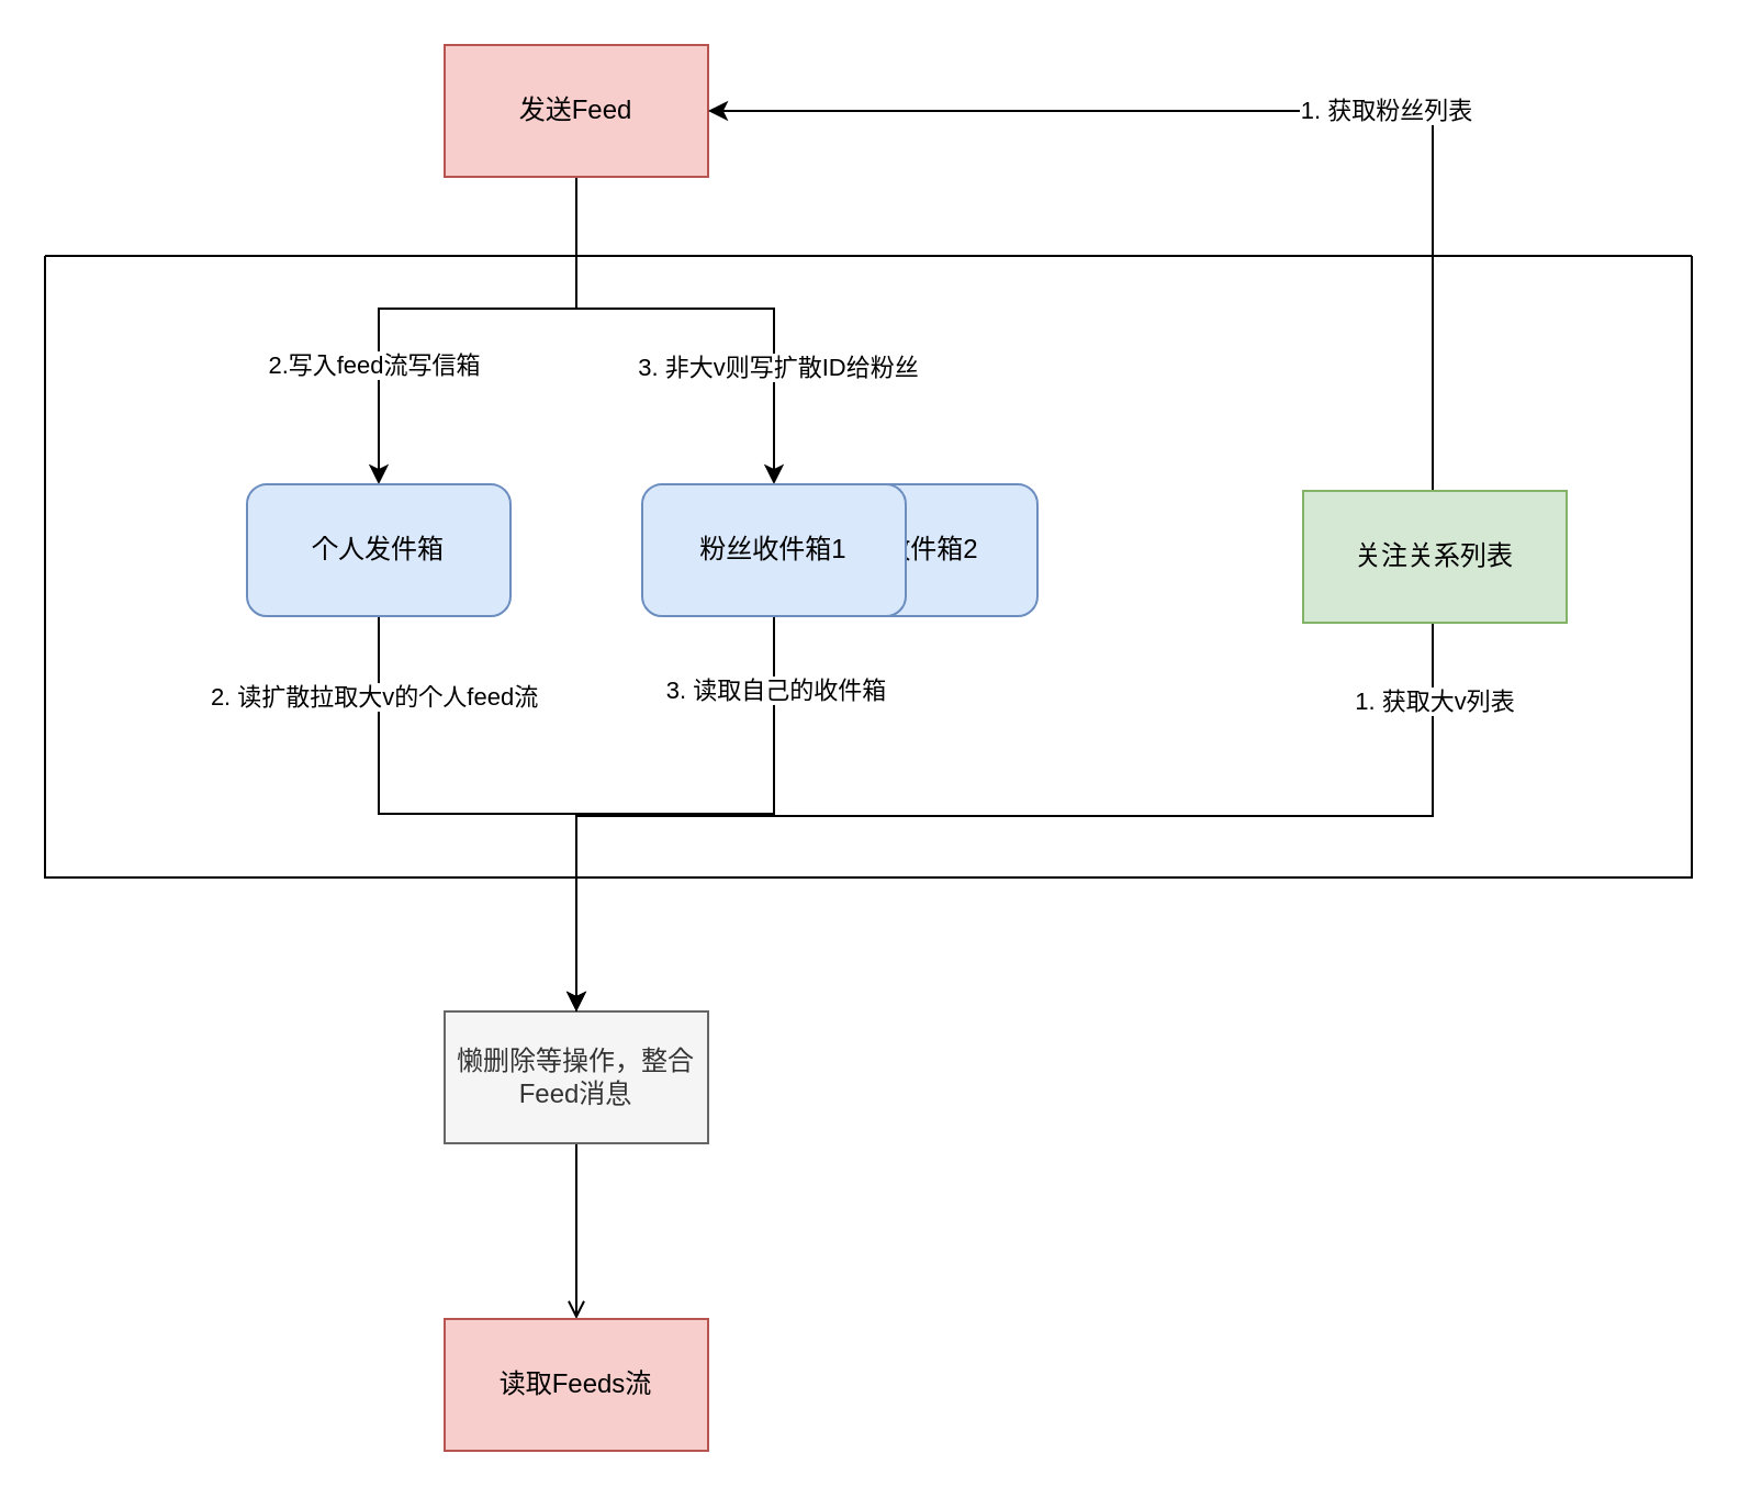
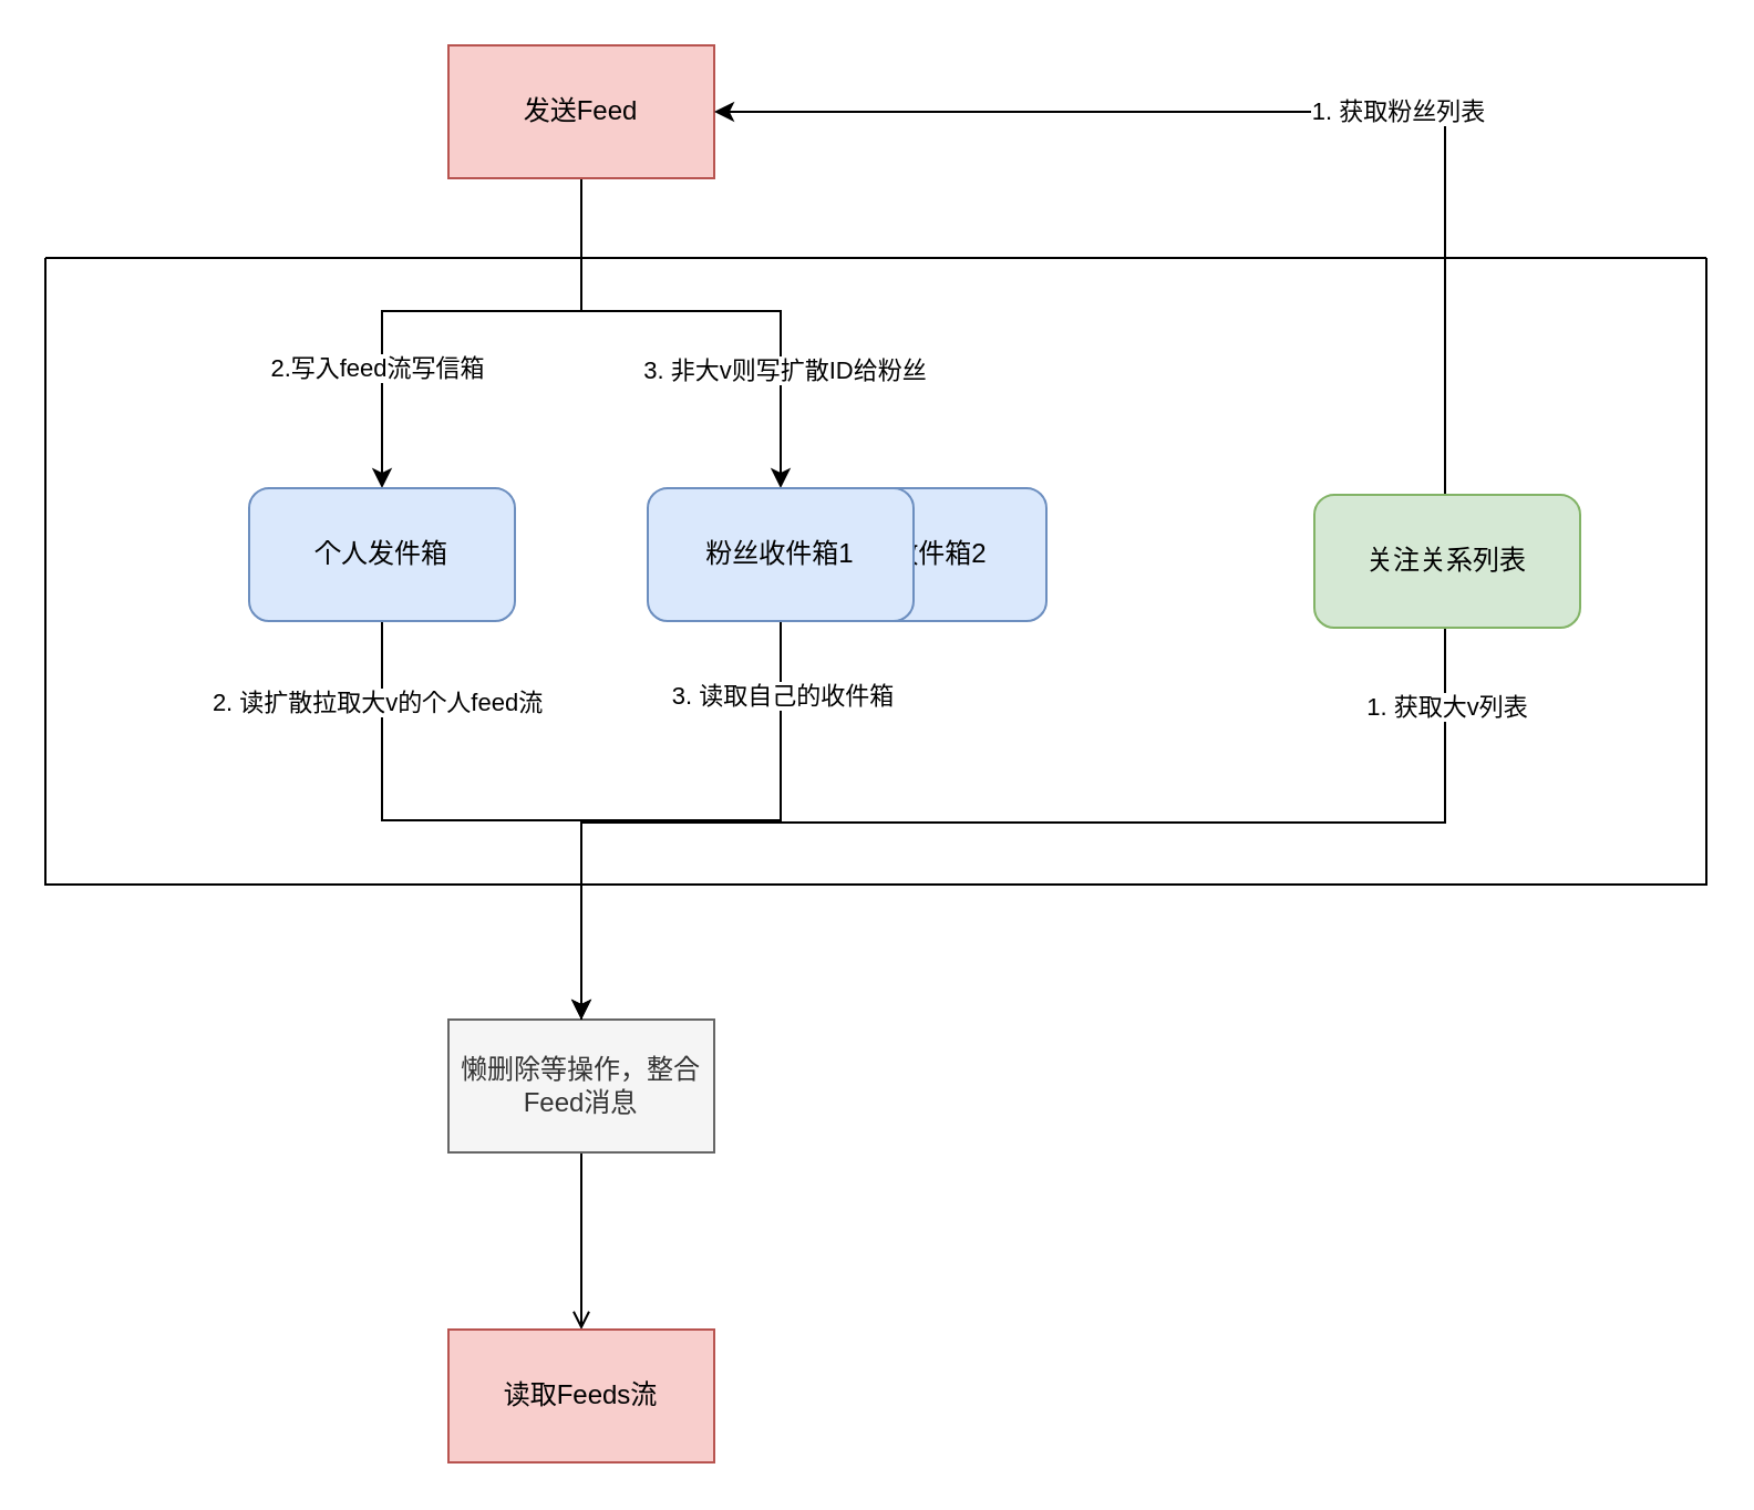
- <mxCell id="20" value="关注关系列表" style="whiteSpace=wrap;html=1;fillColor=#d5e8d4;strokeColor=#82b366;" vertex="1" parent="1"><mxGeometry x="593" y="223" width="120" height="60" as="geometry" /></mxCell>
+ <mxCell id="20" value="关注关系列表" style="whiteSpace=wrap;html=1;fillColor=#d5e8d4;strokeColor=#82b366;rounded=1;" vertex="1" parent="1"><mxGeometry x="593" y="223" width="120" height="60" as="geometry" /></mxCell>
